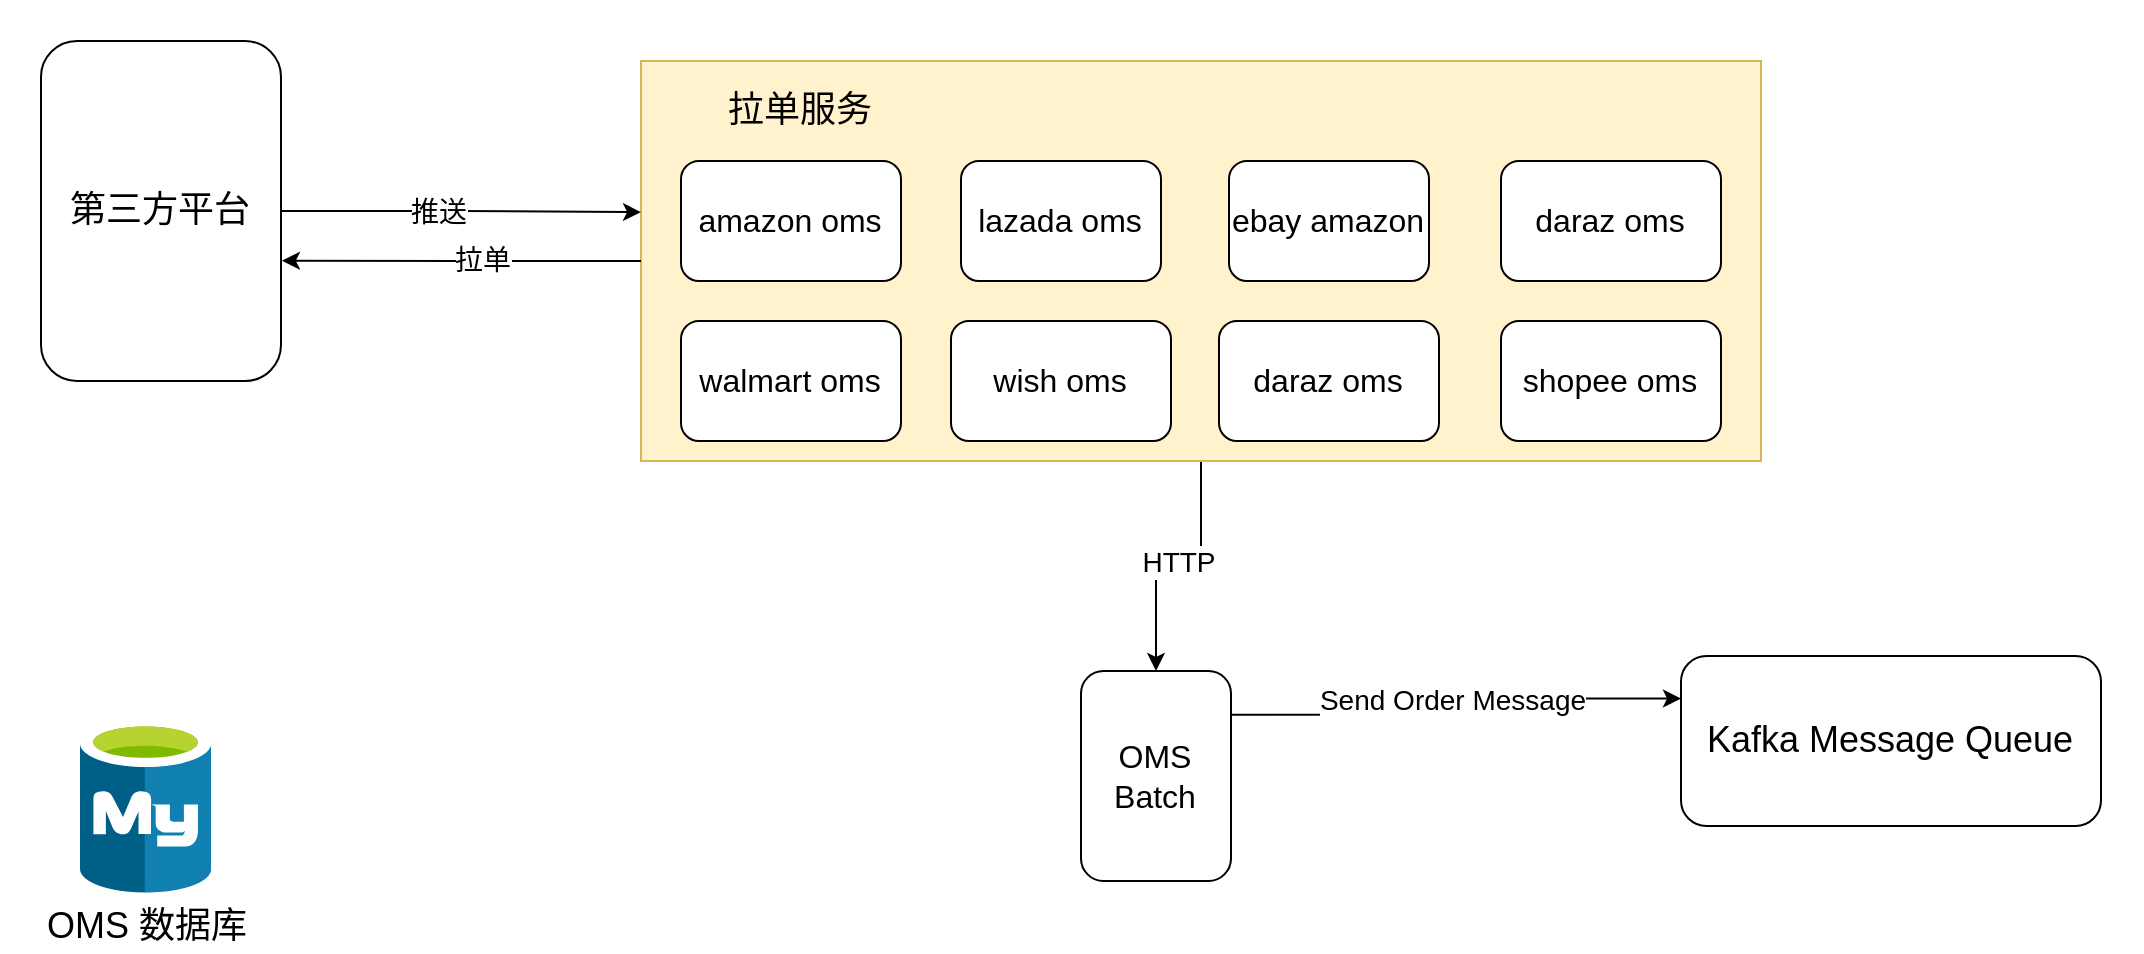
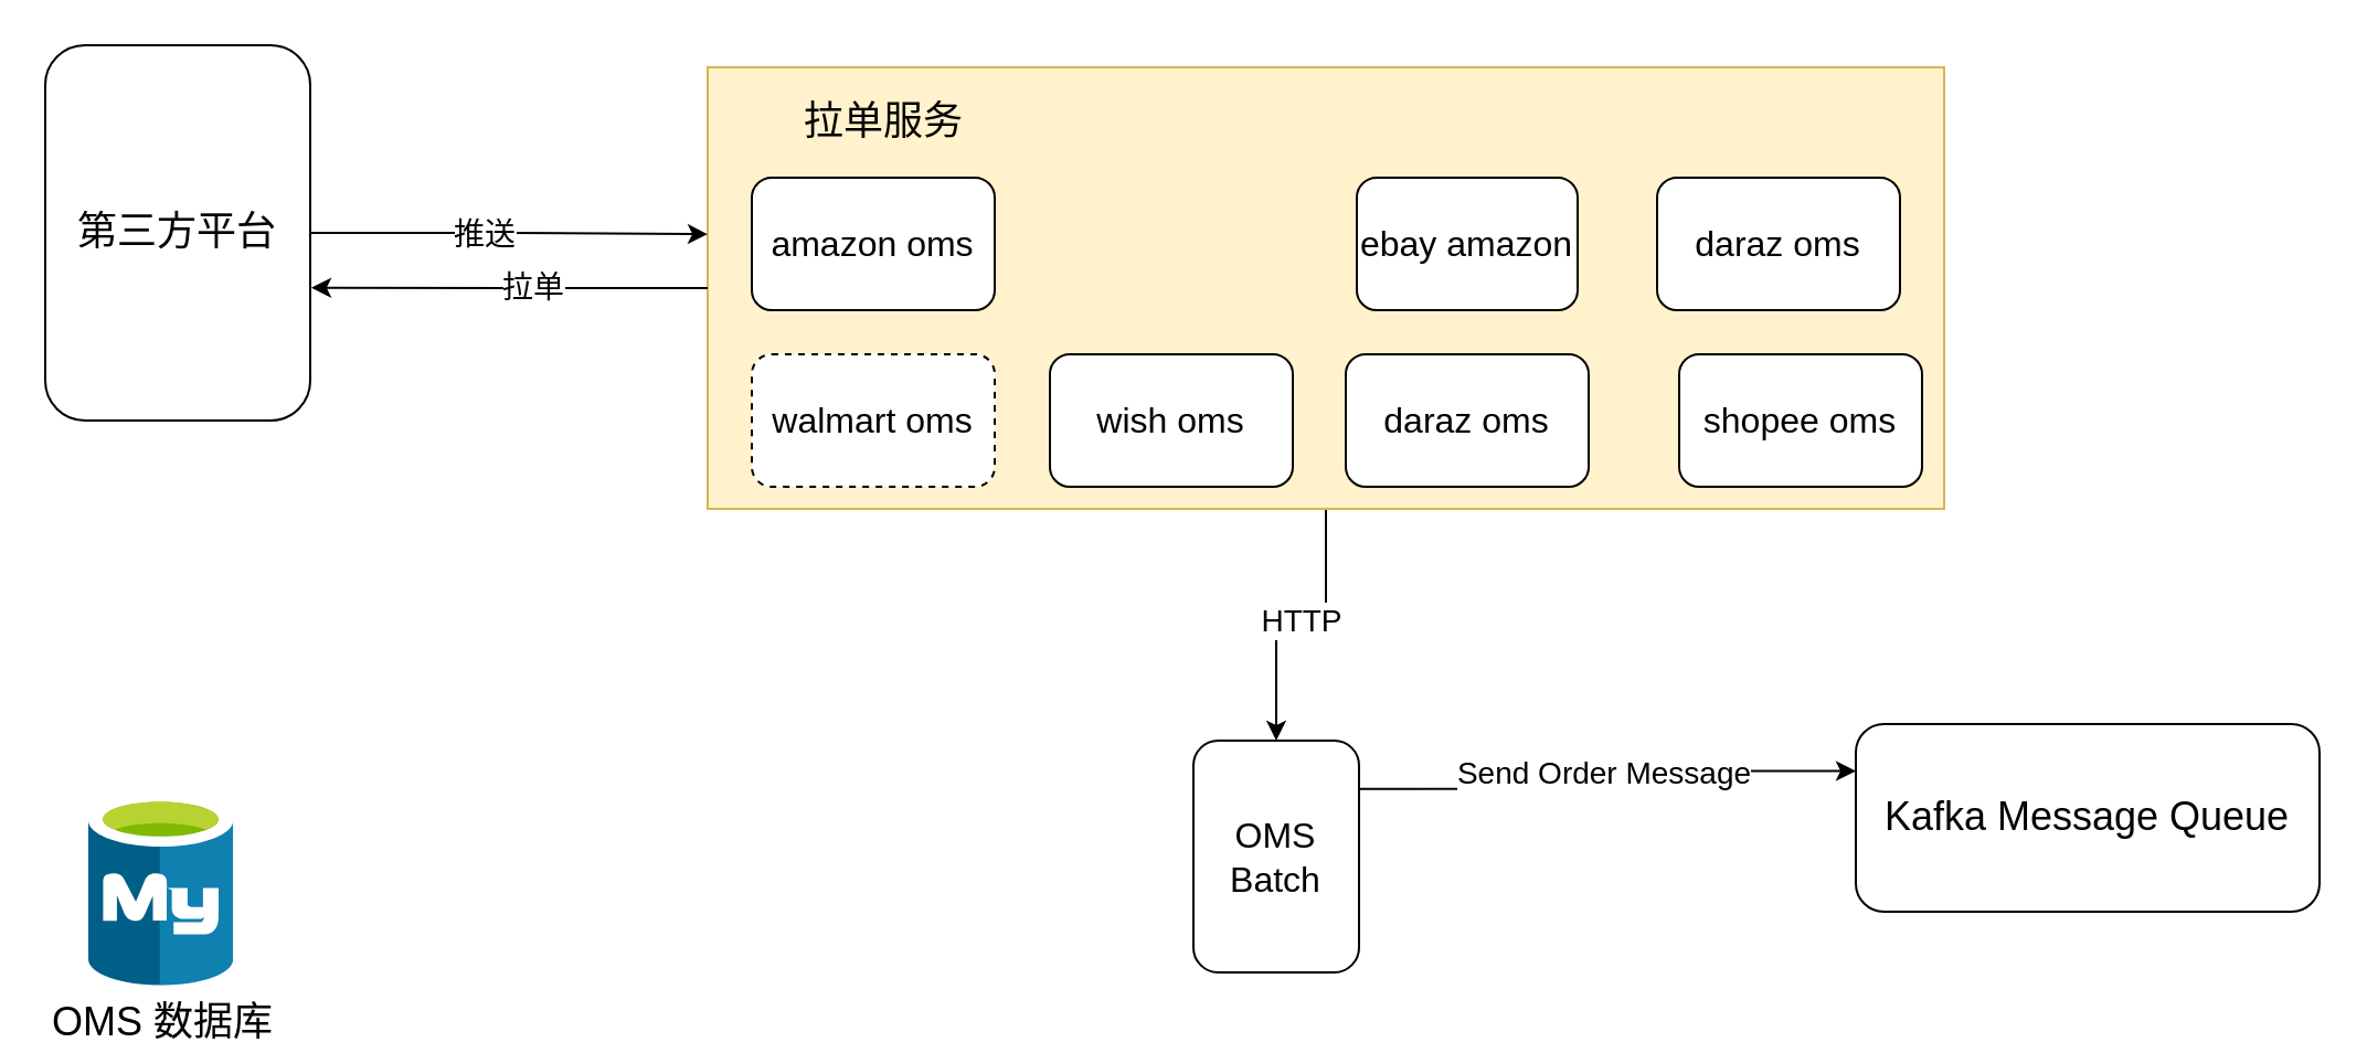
- <mxCell id="5" value="&lt;font style=&quot;font-size: 16px;&quot;&gt;lazada oms&lt;/font&gt;" style="rounded=1;whiteSpace=wrap;html=1;" vertex="1" parent="1"><mxGeometry x="480" y="80" width="100" height="60" as="geometry" /></mxCell>
- <mxCell id="10" value="&lt;font style=&quot;font-size: 16px;&quot;&gt;walmart oms&lt;/font&gt;" style="rounded=1;whiteSpace=wrap;html=1;" vertex="1" parent="1"><mxGeometry x="340" y="160" width="110" height="60" as="geometry" /></mxCell>
+ <mxCell id="10" value="&lt;font style=&quot;font-size: 16px;&quot;&gt;walmart oms&lt;/font&gt;" style="rounded=1;whiteSpace=wrap;html=1;dashed=1;" vertex="1" parent="1"><mxGeometry x="340" y="160" width="110" height="60" as="geometry" /></mxCell>
- <mxCell id="9" value="&lt;font style=&quot;font-size: 16px;&quot;&gt;shopee oms&lt;/font&gt;" style="rounded=1;whiteSpace=wrap;html=1;" vertex="1" parent="1"><mxGeometry x="750" y="160" width="110" height="60" as="geometry" /></mxCell>
+ <mxCell id="9" value="&lt;font style=&quot;font-size: 16px;&quot;&gt;shopee oms&lt;/font&gt;" style="rounded=1;whiteSpace=wrap;html=1;" vertex="1" parent="1"><mxGeometry x="760" y="160" width="110" height="60" as="geometry" /></mxCell>
